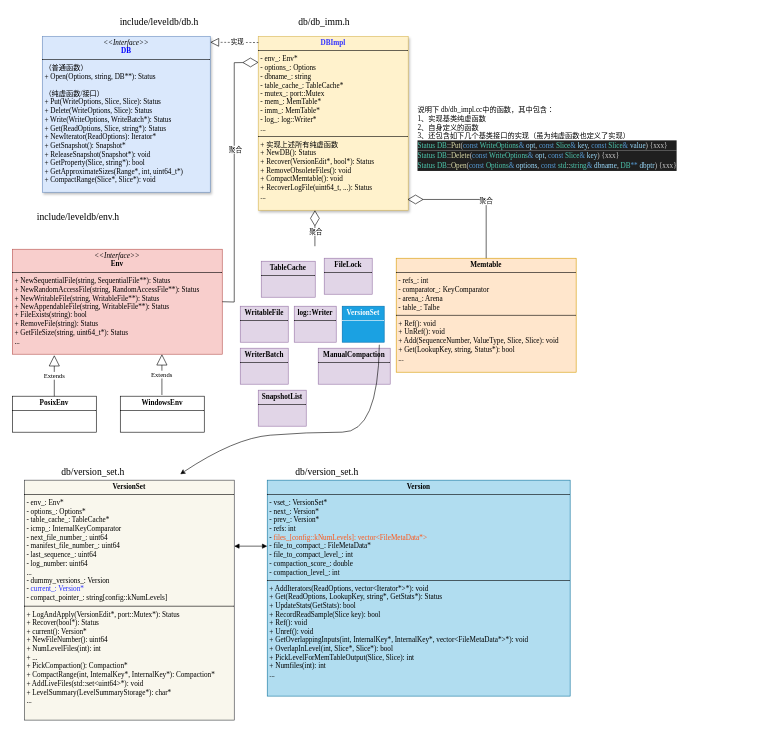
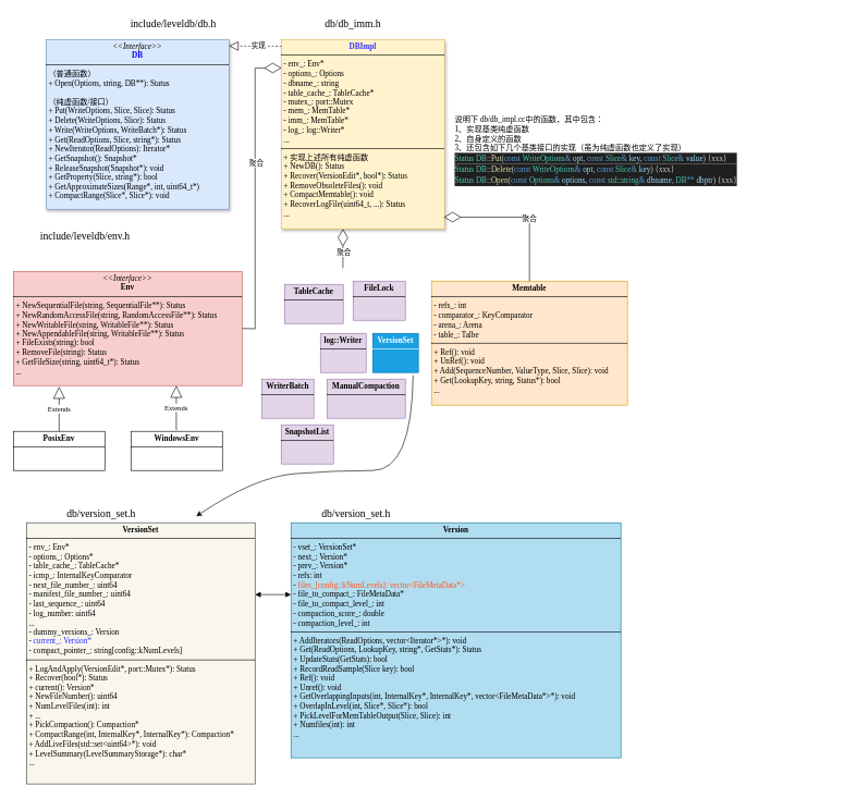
- <mxCell id="24" value="&lt;p style=&quot;margin:0px;margin-top:4px;text-align:center;&quot;&gt;&lt;b&gt;WritableFile&lt;/b&gt;&lt;br&gt;&lt;/p&gt;&lt;hr style=&quot;border-style:solid;&quot; size=&quot;1&quot;&gt;&lt;div style=&quot;height:2px;&quot;&gt;&lt;/div&gt;" style="verticalAlign=top;align=left;overflow=fill;html=1;whiteSpace=wrap;fillColor=#e1d5e7;strokeColor=#9673a6;fontFamily=Comic Sans MS;" parent="1" vertex="1"><mxGeometry x="400" y="510" width="80" height="60" as="geometry" /></mxCell>
- <mxCell id="28" value="&lt;p style=&quot;margin:0px;margin-top:4px;text-align:center;&quot;&gt;&lt;b&gt;ManualCompaction&lt;/b&gt;&lt;br&gt;&lt;/p&gt;&lt;hr style=&quot;border-style:solid;&quot; size=&quot;1&quot;&gt;&lt;div style=&quot;height:2px;&quot;&gt;&lt;/div&gt;" style="verticalAlign=top;align=left;overflow=fill;html=1;whiteSpace=wrap;fillColor=#e1d5e7;strokeColor=#9673a6;fontFamily=Comic Sans MS;" parent="1" vertex="1"><mxGeometry x="530" y="580" width="120" height="60" as="geometry" /></mxCell>
+ <mxCell id="28" value="&lt;p style=&quot;margin:0px;margin-top:4px;text-align:center;&quot;&gt;&lt;b&gt;ManualCompaction&lt;/b&gt;&lt;br&gt;&lt;/p&gt;&lt;hr style=&quot;border-style:solid;&quot; size=&quot;1&quot;&gt;&lt;div style=&quot;height:2px;&quot;&gt;&lt;/div&gt;" style="verticalAlign=top;align=left;overflow=fill;html=1;whiteSpace=wrap;fillColor=#e1d5e7;strokeColor=#9673a6;fontFamily=Comic Sans MS;" parent="1" vertex="1"><mxGeometry x="500" y="580" width="120" height="60" as="geometry" /></mxCell>
